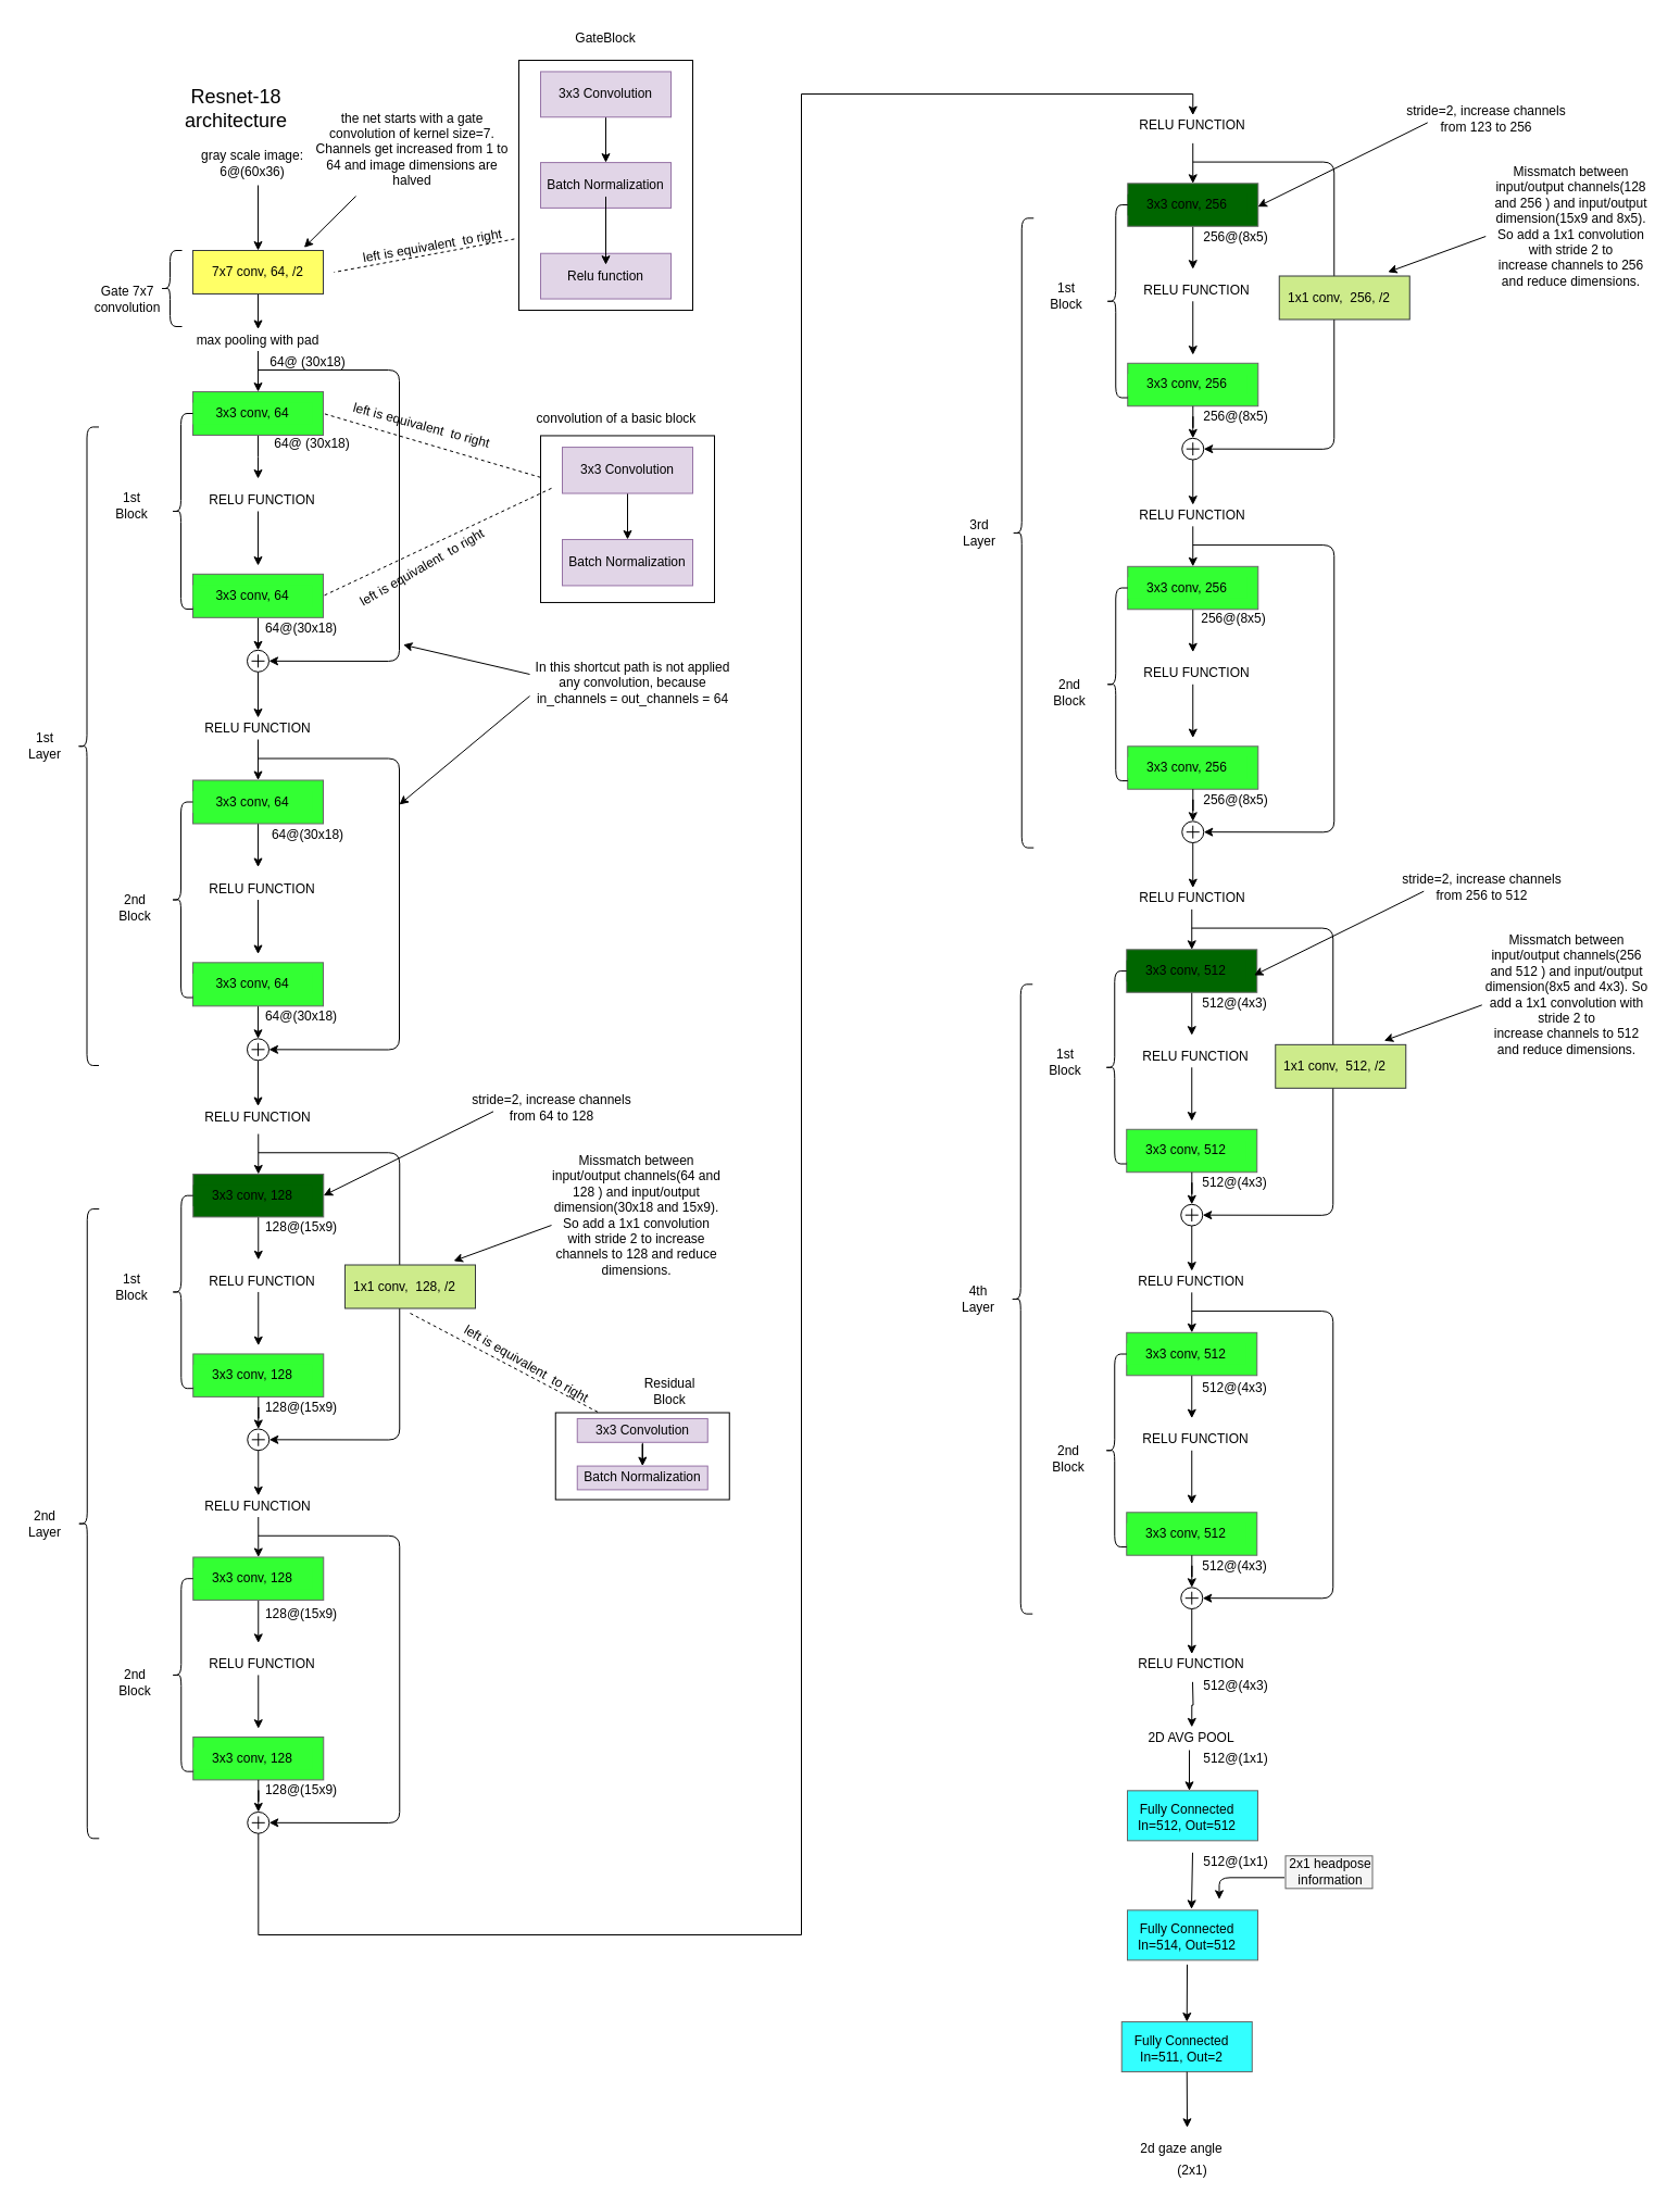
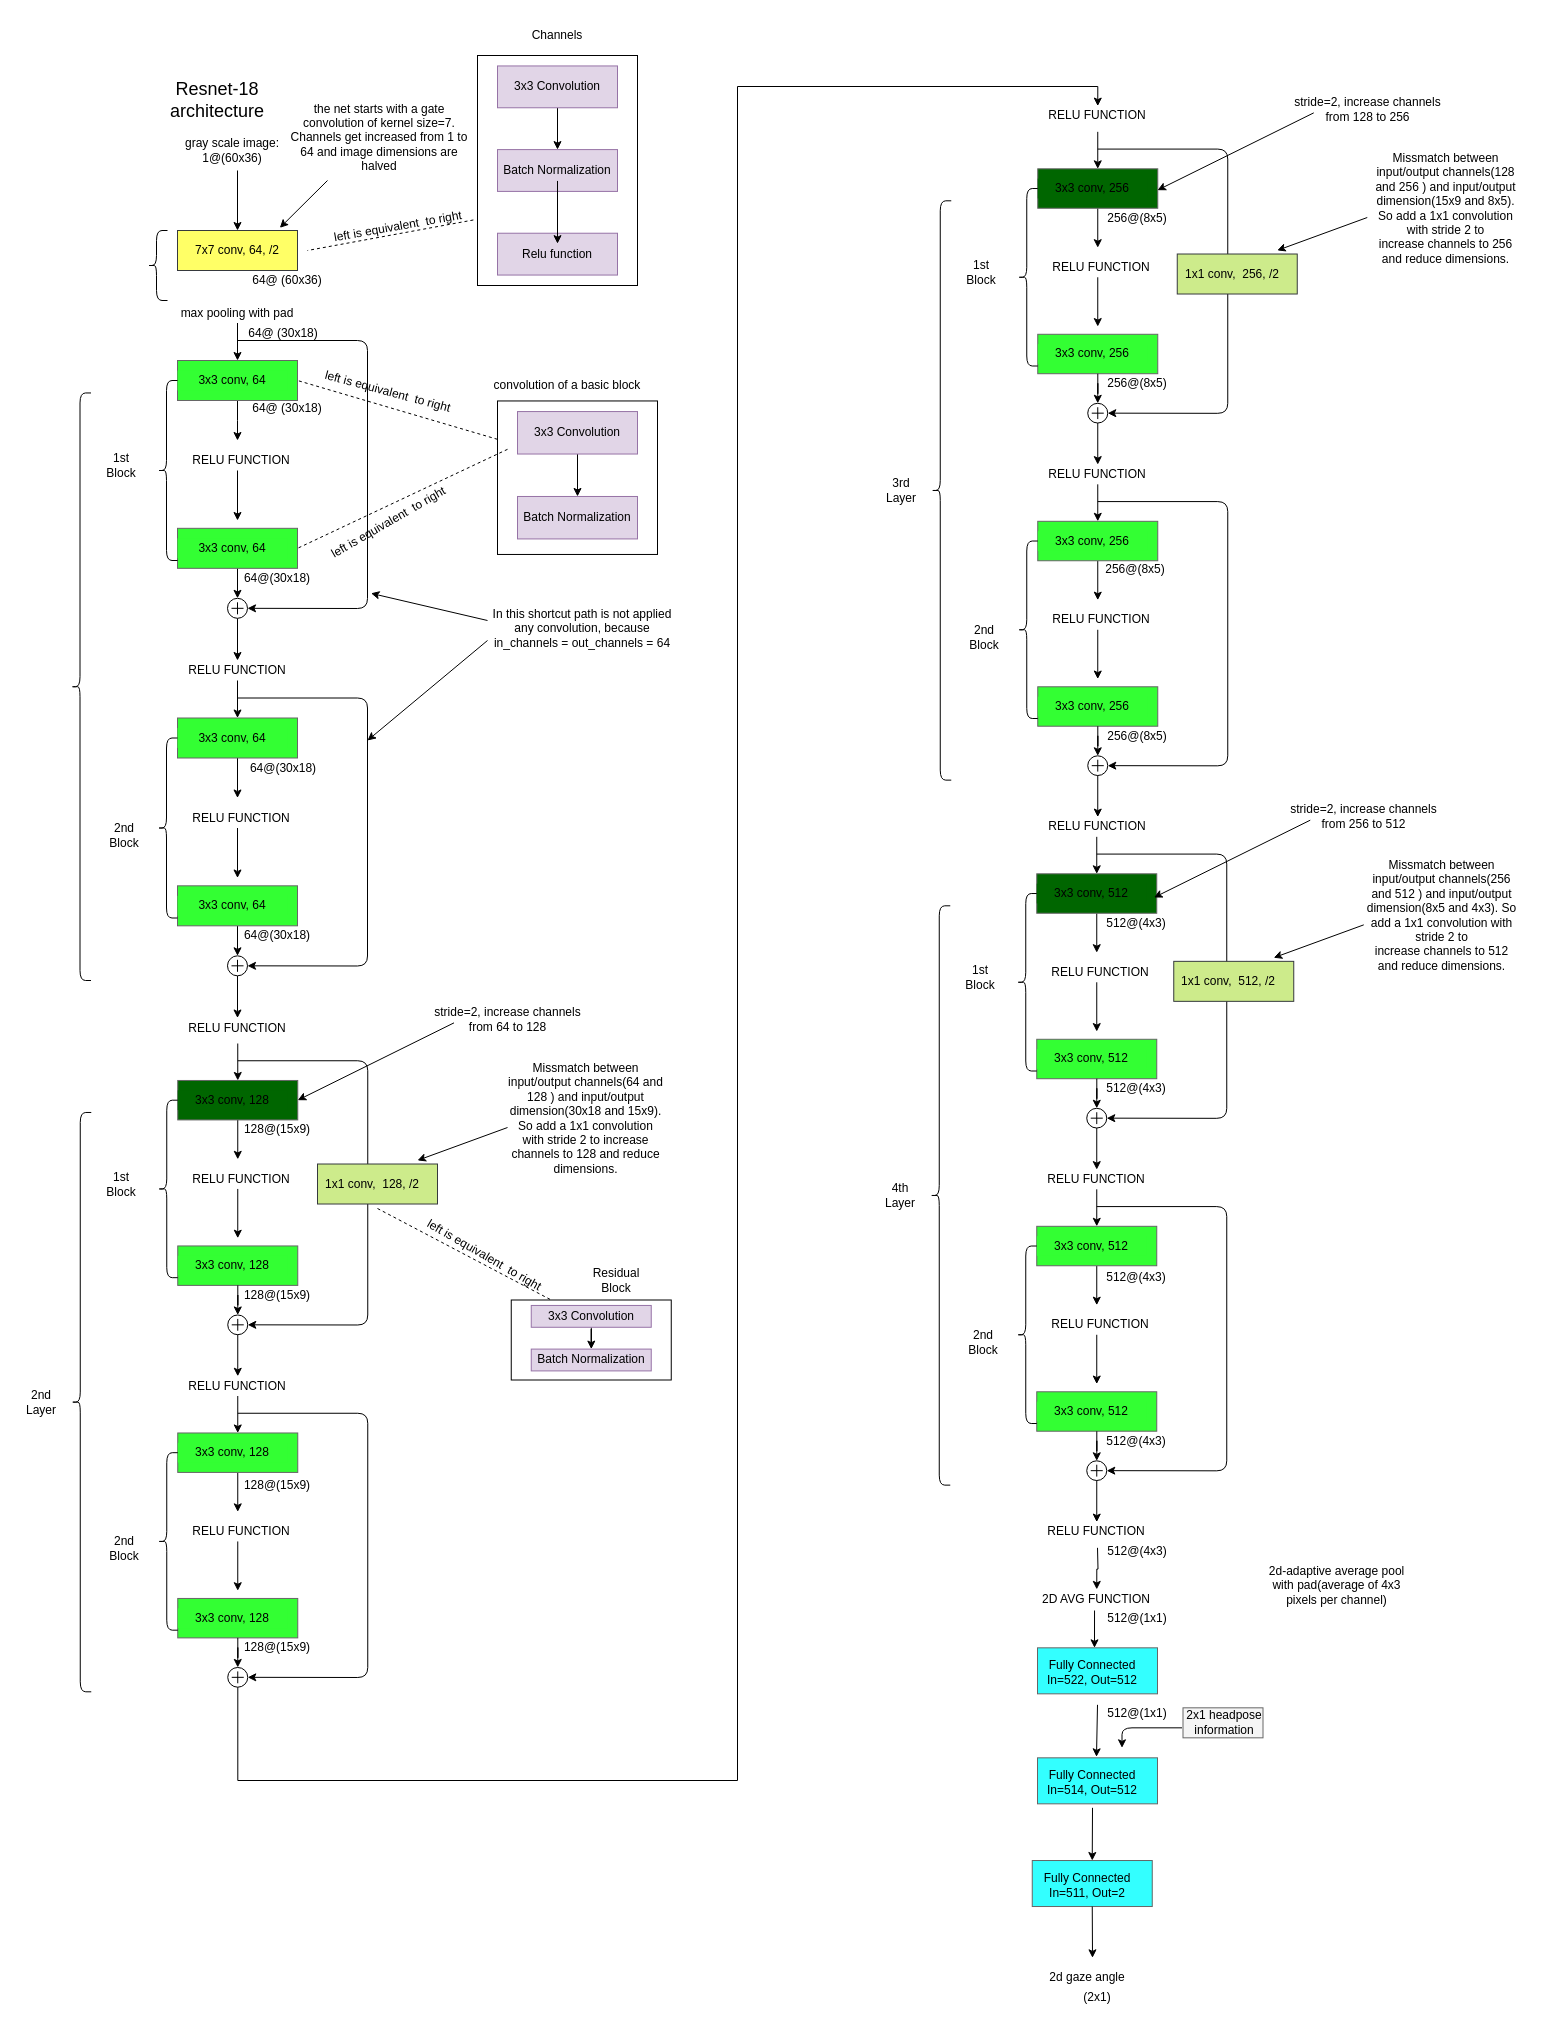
- <mxCell id="37" value="&lt;div&gt;GateBlock&lt;br&gt;&lt;/div&gt;" style="text;html=1;strokeColor=none;fillColor=none;align=center;verticalAlign=middle;whiteSpace=wrap;rounded=0;" parent="1" vertex="1"><mxGeometry x="487" y="20" width="140" height="30" as="geometry" /></mxCell>
+ <mxCell id="37" value="&lt;div&gt;Channels&lt;br&gt;&lt;/div&gt;" style="text;html=1;strokeColor=none;fillColor=none;align=center;verticalAlign=middle;whiteSpace=wrap;rounded=0;" parent="1" vertex="1"><mxGeometry x="487" y="20" width="140" height="30" as="geometry" /></mxCell>
- <mxCell id="218" value="stride=2, increase channels from 123 to 256" style="text;html=1;strokeColor=none;fillColor=none;align=center;verticalAlign=middle;whiteSpace=wrap;rounded=0;" parent="1" vertex="1"><mxGeometry x="1286.75" y="90" width="160.75" height="37.5" as="geometry" /></mxCell>
+ <mxCell id="218" value="stride=2, increase channels from 128 to 256" style="text;html=1;strokeColor=none;fillColor=none;align=center;verticalAlign=middle;whiteSpace=wrap;rounded=0;" parent="1" vertex="1"><mxGeometry x="1286.75" y="90" width="160.75" height="37.5" as="geometry" /></mxCell>
- <mxCell id="10" value="&lt;div&gt;gray scale image:&lt;/div&gt;&lt;div&gt;6@(60x36)&lt;/div&gt;" style="text;html=1;strokeColor=none;fillColor=none;align=center;verticalAlign=middle;whiteSpace=wrap;rounded=0;" parent="1" vertex="1"><mxGeometry x="167" y="140" width="130" height="20" as="geometry" /></mxCell>
+ <mxCell id="10" value="&lt;div&gt;gray scale image:&lt;/div&gt;&lt;div&gt;1@(60x36)&lt;/div&gt;" style="text;html=1;strokeColor=none;fillColor=none;align=center;verticalAlign=middle;whiteSpace=wrap;rounded=0;" parent="1" vertex="1"><mxGeometry x="167" y="140" width="130" height="20" as="geometry" /></mxCell>
- <mxCell id="16" value="&lt;div&gt;Gate 7x7&lt;/div&gt;&lt;div&gt;convolution&lt;br&gt;&lt;/div&gt;" style="text;html=1;strokeColor=none;fillColor=none;align=center;verticalAlign=middle;whiteSpace=wrap;rounded=0;" parent="1" vertex="1"><mxGeometry x="97" y="260" width="40" height="30" as="geometry" /></mxCell>
+ <mxCell id="23" value="64@ (60x36)" style="text;html=1;strokeColor=none;fillColor=none;align=center;verticalAlign=middle;whiteSpace=wrap;rounded=0;" parent="1" vertex="1"><mxGeometry x="227" y="270" width="120" height="20" as="geometry" /></mxCell>
- <mxCell id="8" style="edgeStyle=orthogonalEdgeStyle;rounded=0;orthogonalLoop=1;jettySize=auto;html=1;entryX=0.5;entryY=0;entryDx=0;entryDy=0;" parent="1" source="9" target="14" edge="1"><mxGeometry relative="1" as="geometry" /></mxCell>
- <mxCell id="73" value="&lt;div&gt;1st&lt;/div&gt;&lt;div&gt;Layer&lt;br&gt;&lt;/div&gt;" style="text;html=1;strokeColor=none;fillColor=none;align=center;verticalAlign=middle;whiteSpace=wrap;rounded=0;" parent="1" vertex="1"><mxGeometry x="20.5" y="671.23" width="40" height="30" as="geometry" /></mxCell>
+ <mxCell id="230" value="2d-adaptive average pool with pad(average of 4x3 pixels per channel)" style="text;html=1;strokeColor=none;fillColor=none;align=center;verticalAlign=middle;whiteSpace=wrap;rounded=0;" parent="1" vertex="1"><mxGeometry x="1256.25" y="1566.7" width="160.75" height="37.5" as="geometry" /></mxCell>
- <mxCell id="227" value="2D AVG POOL" style="text;html=1;strokeColor=none;fillColor=none;align=center;verticalAlign=middle;whiteSpace=wrap;rounded=0;" parent="1" vertex="1"><mxGeometry x="1036.25" y="1588.92" width="120" height="19.72" as="geometry" /></mxCell>
+ <mxCell id="227" value="2D AVG FUNCTION" style="text;html=1;strokeColor=none;fillColor=none;align=center;verticalAlign=middle;whiteSpace=wrap;rounded=0;" parent="1" vertex="1"><mxGeometry x="1036.25" y="1588.92" width="120" height="19.72" as="geometry" /></mxCell>
- <mxCell id="243" value="&lt;div&gt;Fully Connected&lt;/div&gt;&lt;div&gt;In=512, Out=512&lt;br&gt;&lt;/div&gt;" style="text;html=1;strokeColor=none;fillColor=none;align=center;verticalAlign=middle;whiteSpace=wrap;rounded=0;" parent="1" vertex="1"><mxGeometry x="1037" y="1657.33" width="110" height="30" as="geometry" /></mxCell>
+ <mxCell id="243" value="&lt;div&gt;Fully Connected&lt;/div&gt;&lt;div&gt;In=522, Out=512&lt;br&gt;&lt;/div&gt;" style="text;html=1;strokeColor=none;fillColor=none;align=center;verticalAlign=middle;whiteSpace=wrap;rounded=0;" parent="1" vertex="1"><mxGeometry x="1037" y="1657.33" width="110" height="30" as="geometry" /></mxCell>
